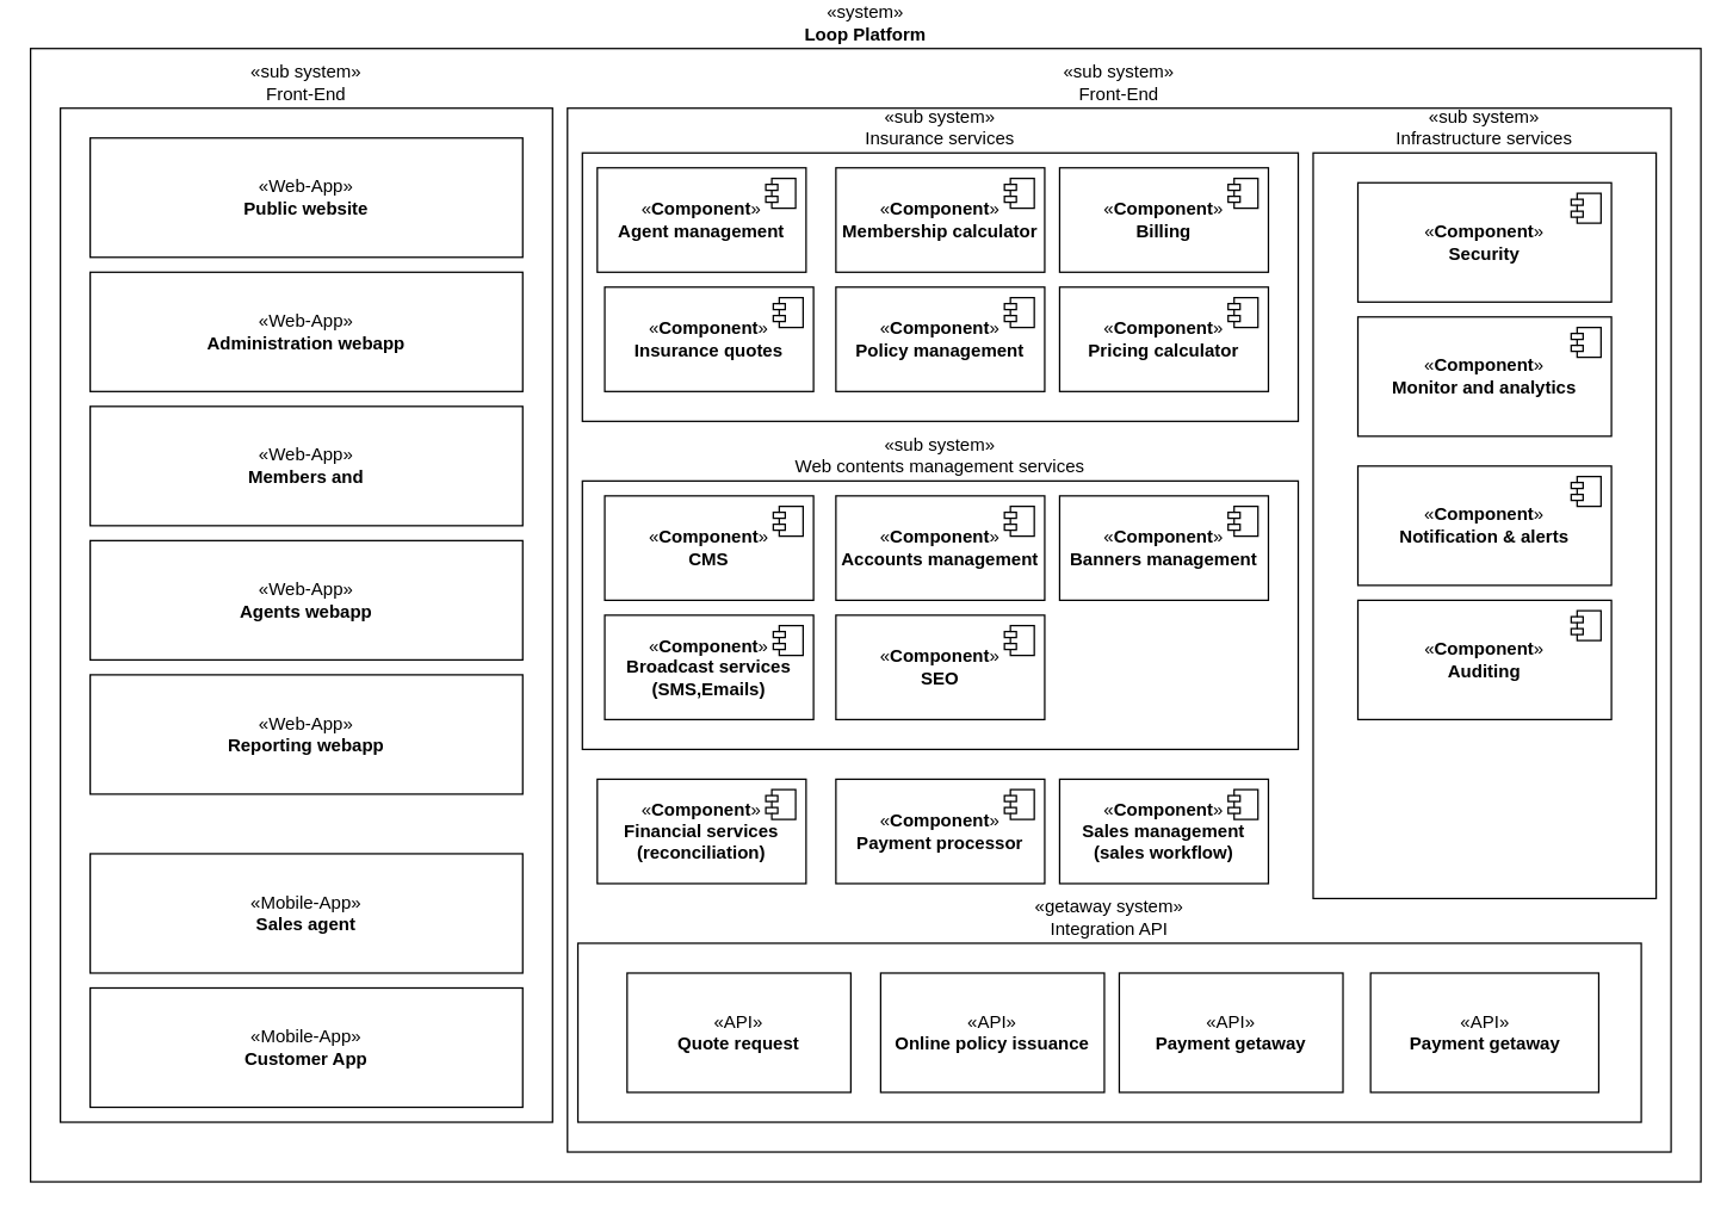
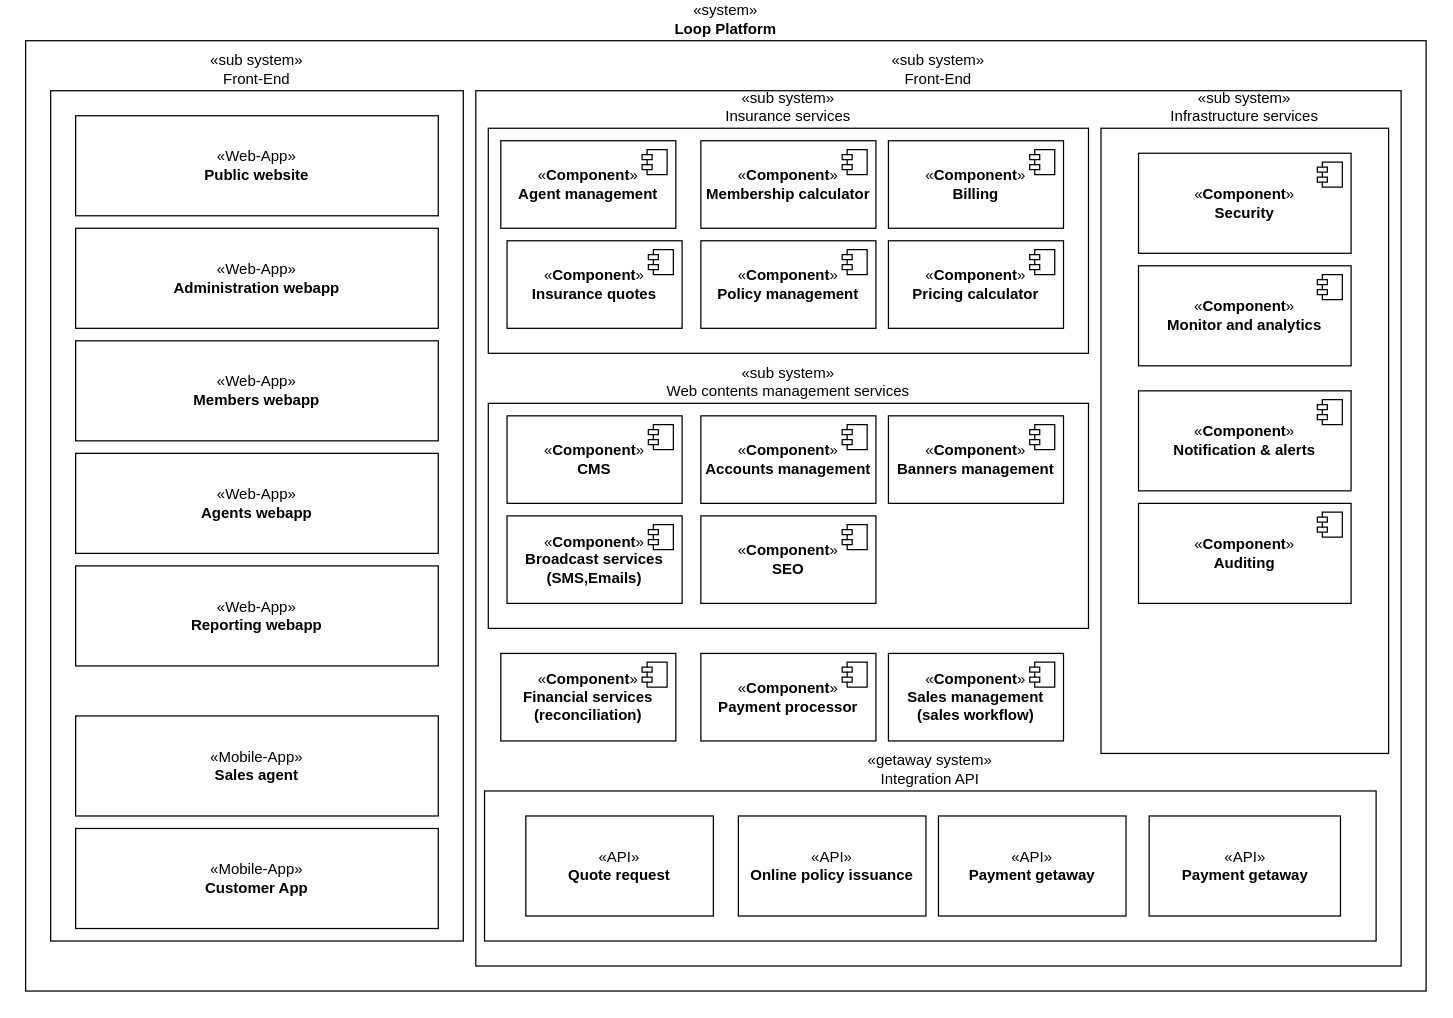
- <mxCell id="7" value="«Web-App»&lt;br&gt;&lt;b&gt;Members and&lt;/b&gt;" style="html=1;whiteSpace=wrap;" vertex="1" parent="1"><mxGeometry x="60" y="260" width="290" height="80" as="geometry" /></mxCell>
+ <mxCell id="7" value="«Web-App»&lt;br&gt;&lt;b&gt;Members webapp&lt;/b&gt;" style="html=1;whiteSpace=wrap;" vertex="1" parent="1"><mxGeometry x="60" y="260" width="290" height="80" as="geometry" /></mxCell>
